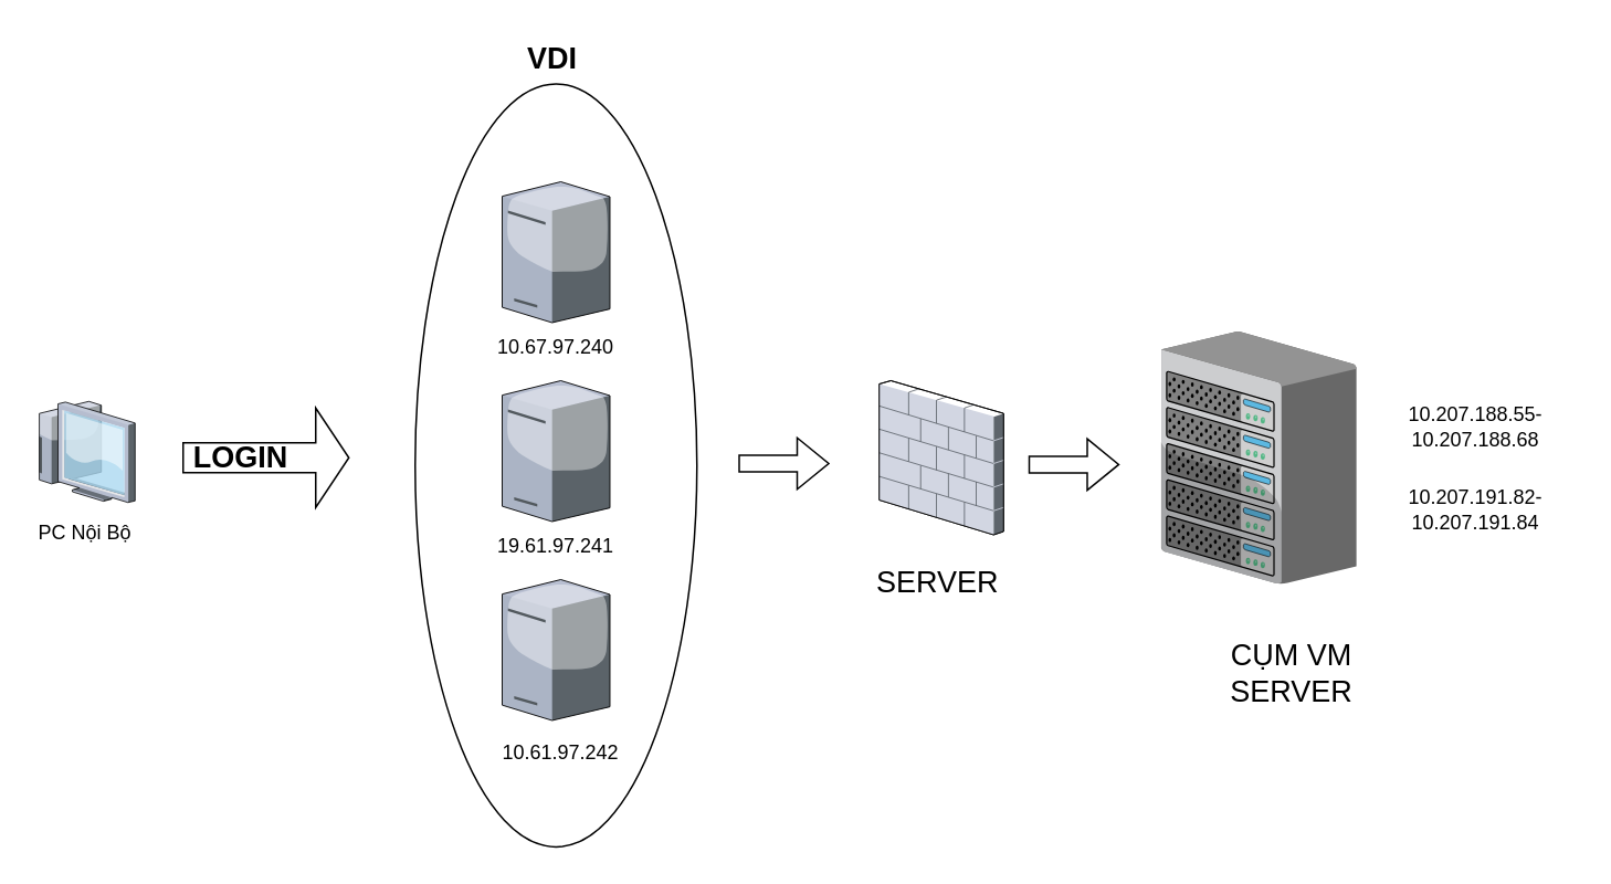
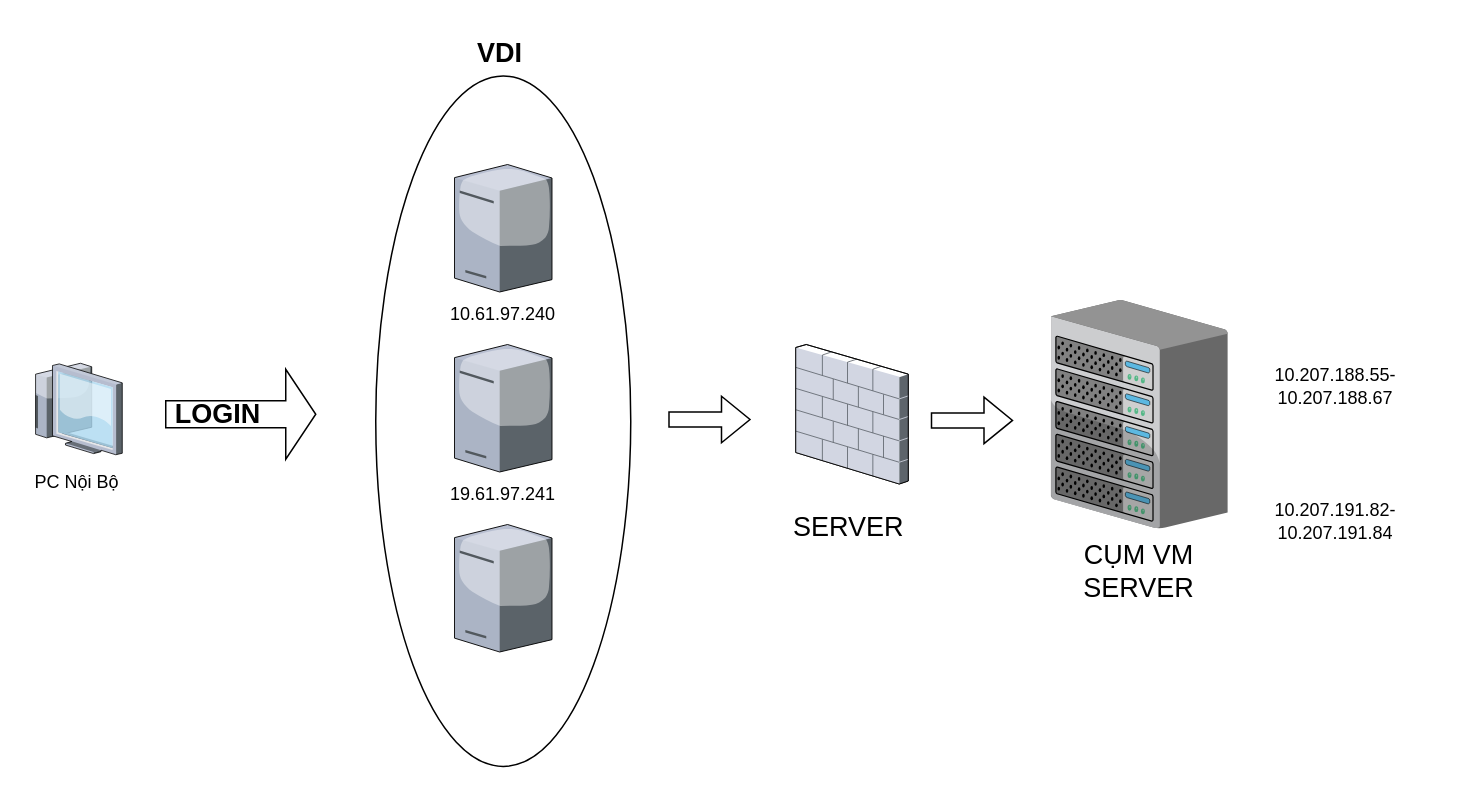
- <mxCell id="11" value="10.67.97.240" style="text;html=1;align=center;verticalAlign=middle;whiteSpace=wrap;rounded=0;" vertex="1" parent="1"><mxGeometry x="305" y="194" width="60" height="30" as="geometry" /></mxCell>
+ <mxCell id="11" value="10.61.97.240" style="text;html=1;align=center;verticalAlign=middle;whiteSpace=wrap;rounded=0;" vertex="1" parent="1"><mxGeometry x="305" y="194" width="60" height="30" as="geometry" /></mxCell>
- <mxCell id="20" value="10.207.188.55-10.207.188.68" style="text;html=1;align=center;verticalAlign=middle;whiteSpace=wrap;rounded=0;" vertex="1" parent="1"><mxGeometry x="830" y="242" width="120" height="30" as="geometry" /></mxCell>
+ <mxCell id="20" value="10.207.188.55-10.207.188.67" style="text;html=1;align=center;verticalAlign=middle;whiteSpace=wrap;rounded=0;" vertex="1" parent="1"><mxGeometry x="830" y="242" width="120" height="30" as="geometry" /></mxCell>
- <mxCell id="21" value="10.207.191.82-10.207.191.84" style="text;html=1;align=center;verticalAlign=middle;whiteSpace=wrap;rounded=0;" vertex="1" parent="1"><mxGeometry x="830" y="292.01" width="120" height="30" as="geometry" /></mxCell>
+ <mxCell id="21" value="10.207.191.82-10.207.191.84" style="text;html=1;align=center;verticalAlign=middle;whiteSpace=wrap;rounded=0;" vertex="1" parent="1"><mxGeometry x="830" y="332.01" width="120" height="30" as="geometry" /></mxCell>
- <mxCell id="19" value="&lt;span style=&quot;font-size: 18px;&quot;&gt;CỤM VM SERVER&lt;/span&gt;" style="text;html=1;align=center;verticalAlign=middle;whiteSpace=wrap;rounded=0;" vertex="1" parent="1"><mxGeometry x="748.97" y="390.5" width="60" height="30" as="geometry" /></mxCell>
+ <mxCell id="19" value="&lt;span style=&quot;font-size: 18px;&quot;&gt;CỤM VM SERVER&lt;/span&gt;" style="text;html=1;align=center;verticalAlign=middle;whiteSpace=wrap;rounded=0;" vertex="1" parent="1"><mxGeometry x="728.97" y="365.5" width="60" height="30" as="geometry" /></mxCell>
- <mxCell id="13" value="10.61.97.242" style="text;html=1;align=center;verticalAlign=middle;whiteSpace=wrap;rounded=0;" vertex="1" parent="1"><mxGeometry x="307.5" y="439" width="60" height="30" as="geometry" /></mxCell>
